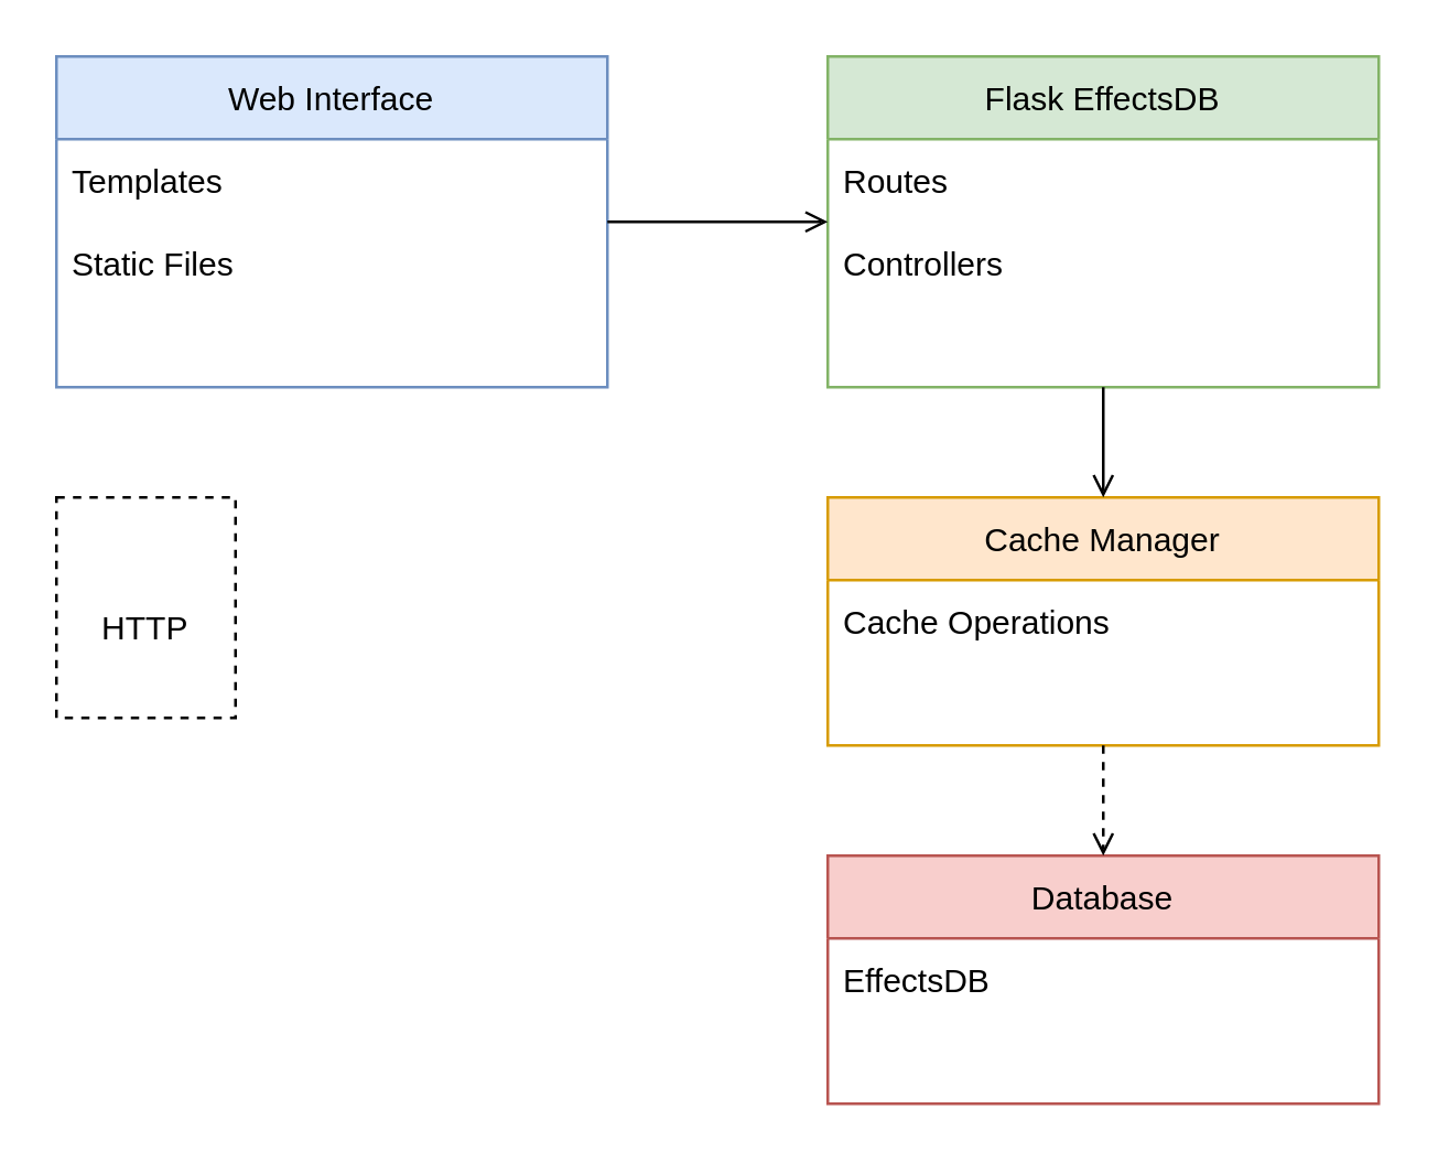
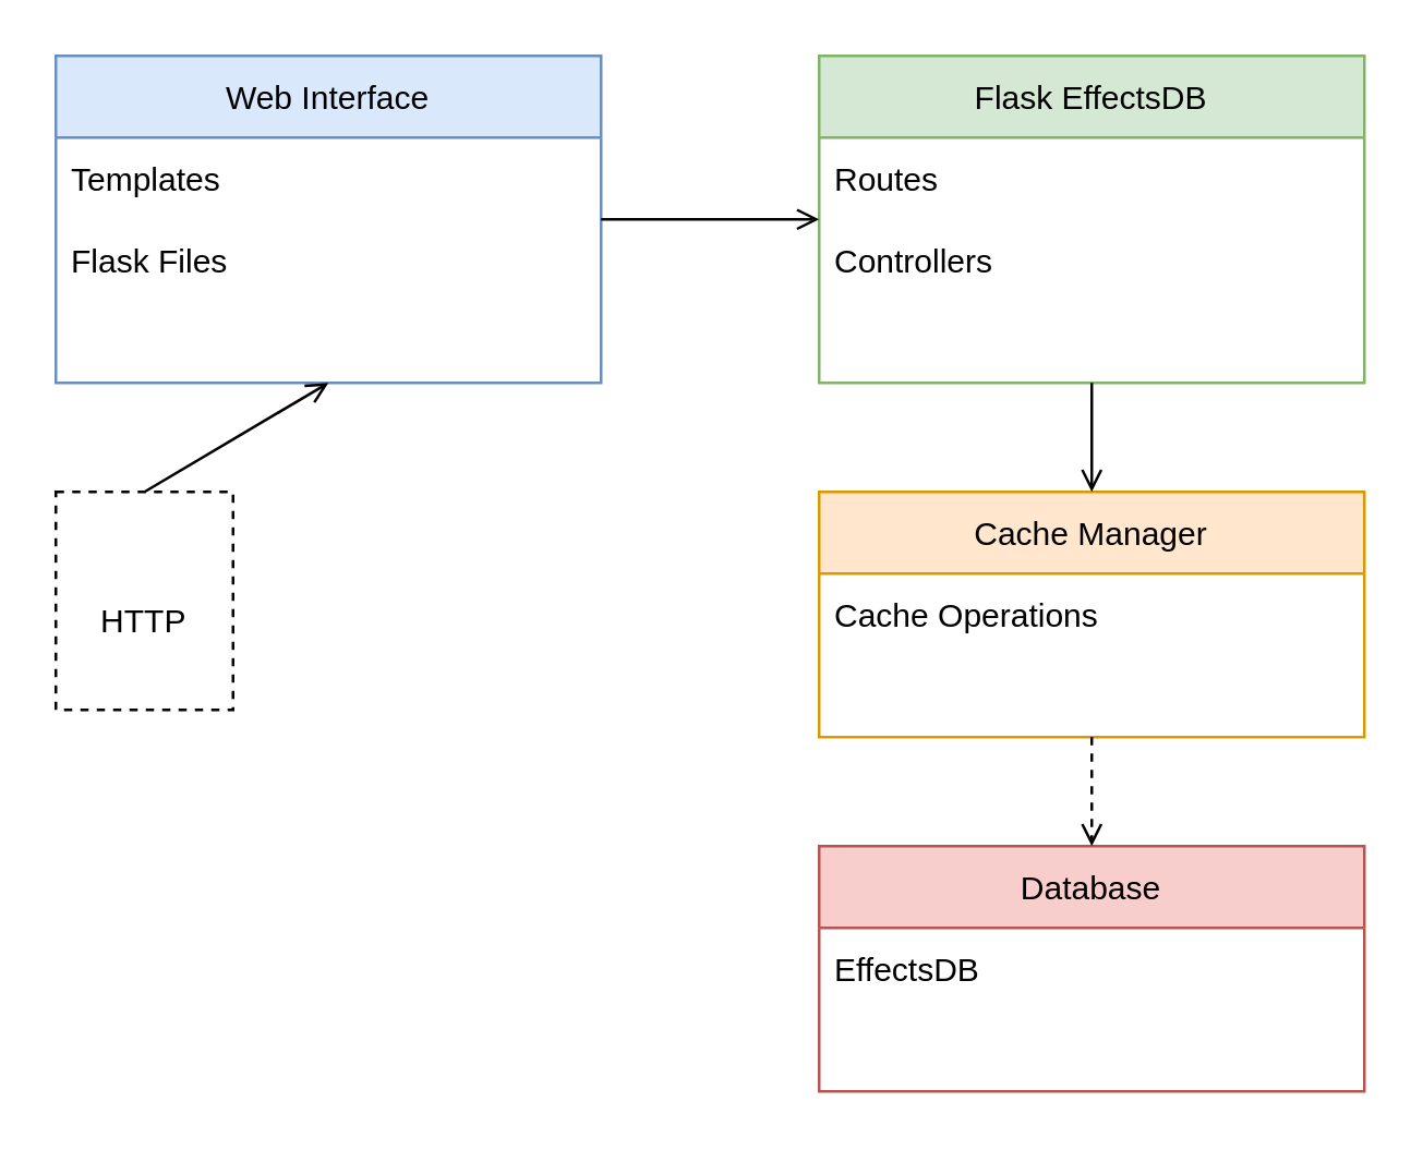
- <mxCell id="4" value="Static Files" style="text;strokeColor=none;fillColor=none;align=left;verticalAlign=middle;spacingLeft=4;spacingRight=4;overflow=hidden;points=[[0,0.5],[1,0.5]];portConstraint=eastwest;rotatable=0;" vertex="1" parent="2"><mxGeometry y="60" width="200" height="30" as="geometry" /></mxCell>
+ <mxCell id="4" value="Flask Files" style="text;strokeColor=none;fillColor=none;align=left;verticalAlign=middle;spacingLeft=4;spacingRight=4;overflow=hidden;points=[[0,0.5],[1,0.5]];portConstraint=eastwest;rotatable=0;" vertex="1" parent="2"><mxGeometry y="60" width="200" height="30" as="geometry" /></mxCell>
+ <mxCell id="16" value="" style="endArrow=open;endFill=1;html=1;rounded=0;exitX=0.5;exitY=0;exitDx=0;exitDy=0;entryX=0.5;entryY=1;entryDx=0;entryDy=0;" edge="1" parent="1" source="15" target="2"><mxGeometry width="160" height="160" relative="1" as="geometry"><mxPoint x="370" y="400" as="sourcePoint" /><mxPoint x="530" y="400" as="targetPoint" /></mxGeometry></mxCell>
